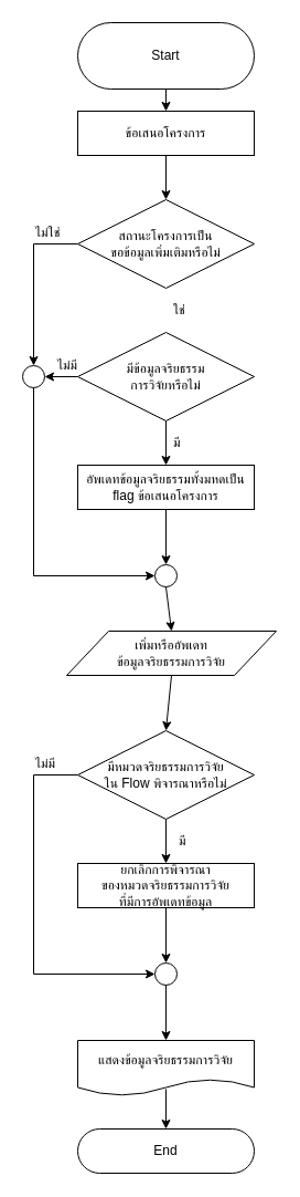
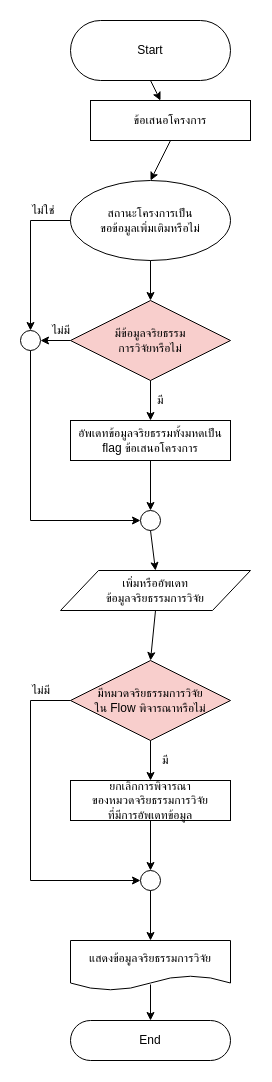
- <mxCell id="4" value="ข้อเสนอโครงการ" style="rounded=0;whiteSpace=wrap;html=1;" vertex="1" parent="1"><mxGeometry x="70" y="100" width="160" height="40" as="geometry" /></mxCell>
+ <mxCell id="4" value="ข้อเสนอโครงการ" style="rounded=0;whiteSpace=wrap;html=1;" vertex="1" parent="1"><mxGeometry x="90" y="100" width="160" height="40" as="geometry" /></mxCell>
- <mxCell id="20" value="สถานะโครงการเป็น&lt;br&gt;ขอข้อมูลเพิ่มเติมหรือไม่" style="rhombus;whiteSpace=wrap;html=1;" vertex="1" parent="1"><mxGeometry x="70" y="180" width="160" height="80" as="geometry" /></mxCell>
+ <mxCell id="20" value="สถานะโครงการเป็น&lt;br&gt;ขอข้อมูลเพิ่มเติมหรือไม่" style="ellipse;whiteSpace=wrap;html=1;" vertex="1" parent="1"><mxGeometry x="70" y="180" width="160" height="80" as="geometry" /></mxCell>
+ <mxCell id="31" value="" style="endArrow=classic;html=1;exitX=0.5;exitY=1;exitDx=0;exitDy=0;entryX=0.5;entryY=0;entryDx=0;entryDy=0;" edge="1" parent="1" source="20" target="27"><mxGeometry width="50" height="50" relative="1" as="geometry"><mxPoint x="360" y="280" as="sourcePoint" /><mxPoint x="410" y="230" as="targetPoint" /></mxGeometry></mxCell>
- <mxCell id="35" value="ใช่" style="text;html=1;resizable=0;points=[];autosize=1;align=left;verticalAlign=top;spacingTop=-4;" vertex="1" parent="1"><mxGeometry x="155" y="270" width="30" height="20" as="geometry" /></mxCell>
- <mxCell id="27" value="มีข้อมูลจริยธรรม&lt;br&gt;การวิจัยหรือไม่" style="rhombus;whiteSpace=wrap;html=1;" vertex="1" parent="1"><mxGeometry x="70" y="300" width="160" height="80" as="geometry" /></mxCell>
+ <mxCell id="27" value="มีข้อมูลจริยธรรม&lt;br&gt;การวิจัยหรือไม่" style="rhombus;whiteSpace=wrap;html=1;fillColor=#f8cecc;" vertex="1" parent="1"><mxGeometry x="70" y="300" width="160" height="80" as="geometry" /></mxCell>
- <mxCell id="7" value="มีหมวดจริยธรรมการวิจัย&lt;br&gt;ใน Flow พิจารณาหรือไม่" style="rhombus;whiteSpace=wrap;html=1;" vertex="1" parent="1"><mxGeometry x="70" y="660" width="160" height="80" as="geometry" /></mxCell>
+ <mxCell id="7" value="มีหมวดจริยธรรมการวิจัย&lt;br&gt;ใน Flow พิจารณาหรือไม่" style="rhombus;whiteSpace=wrap;html=1;fillColor=#f8cecc;" vertex="1" parent="1"><mxGeometry x="70" y="660" width="160" height="80" as="geometry" /></mxCell>
